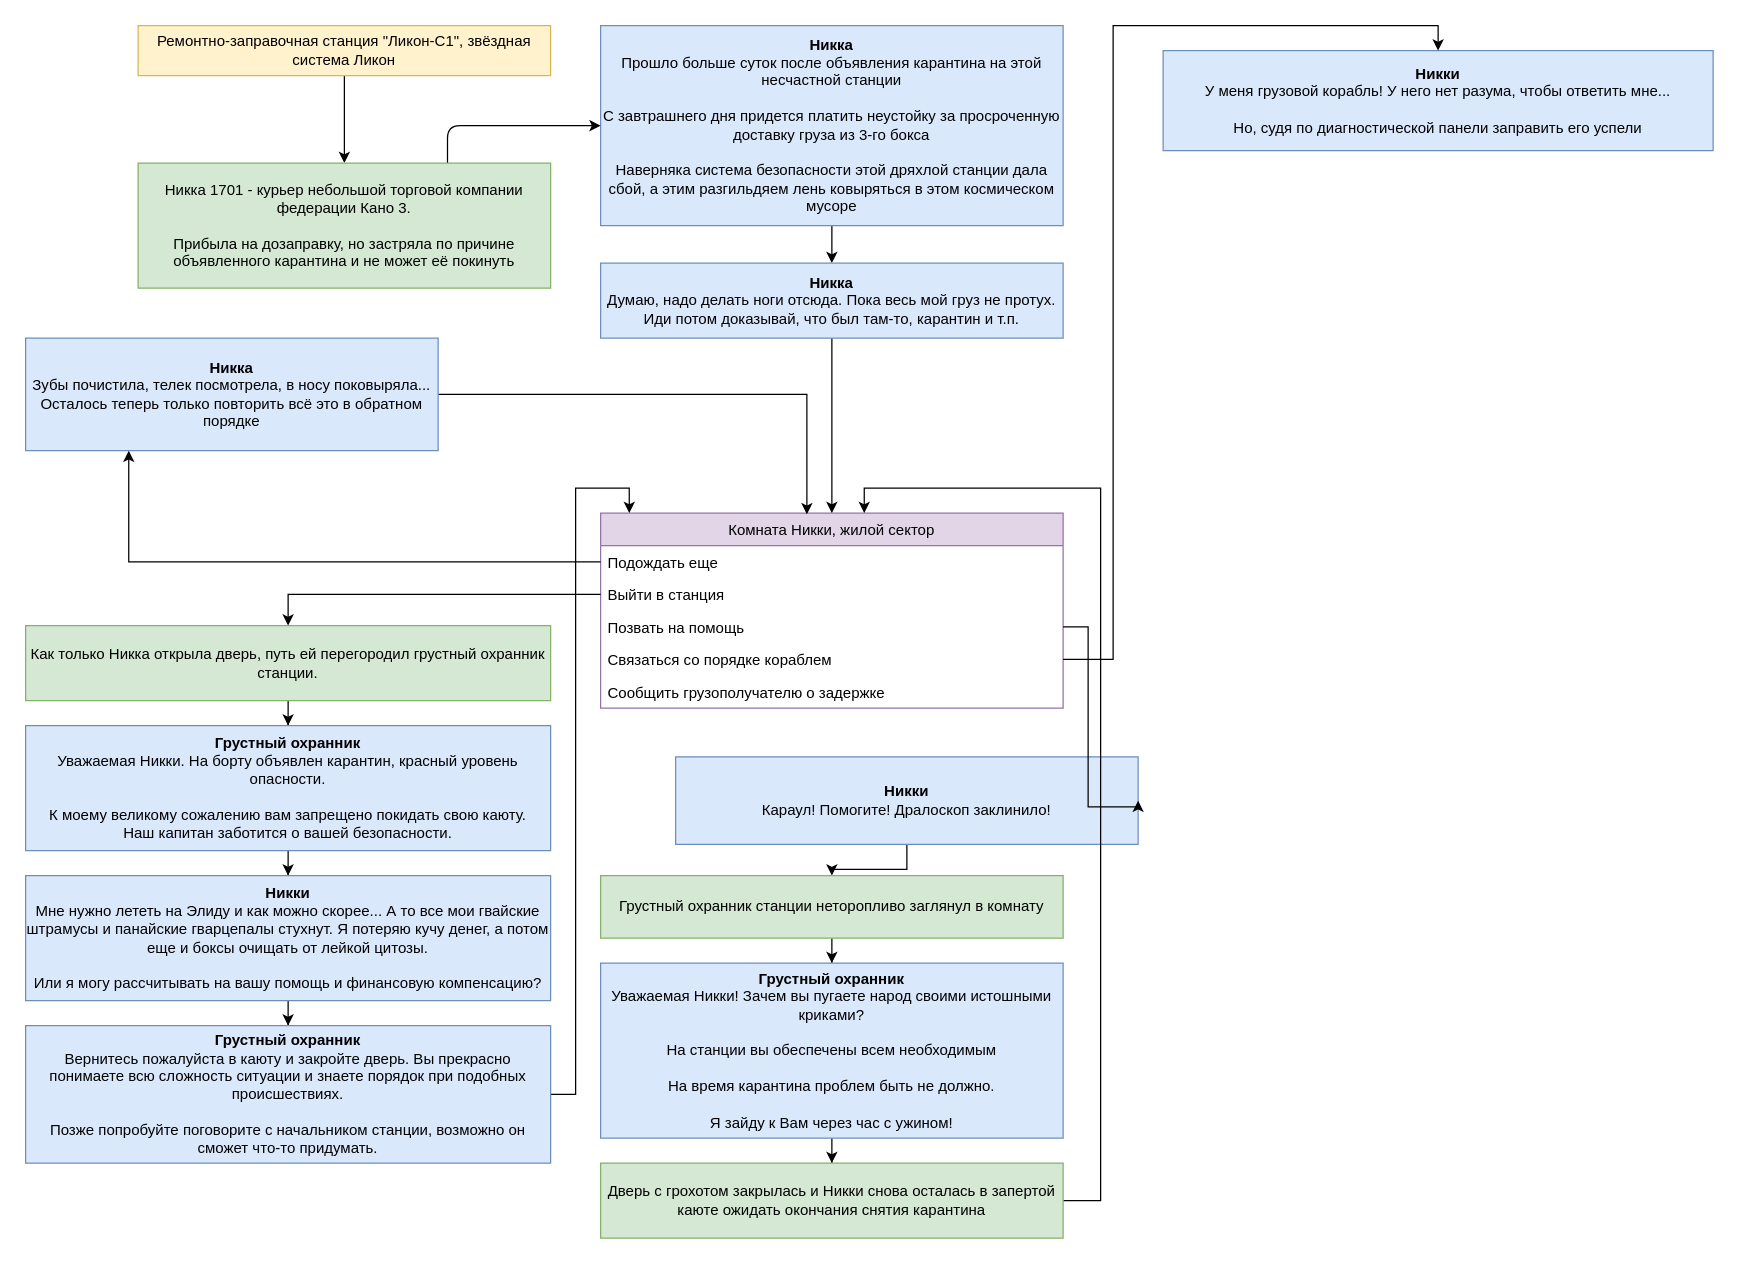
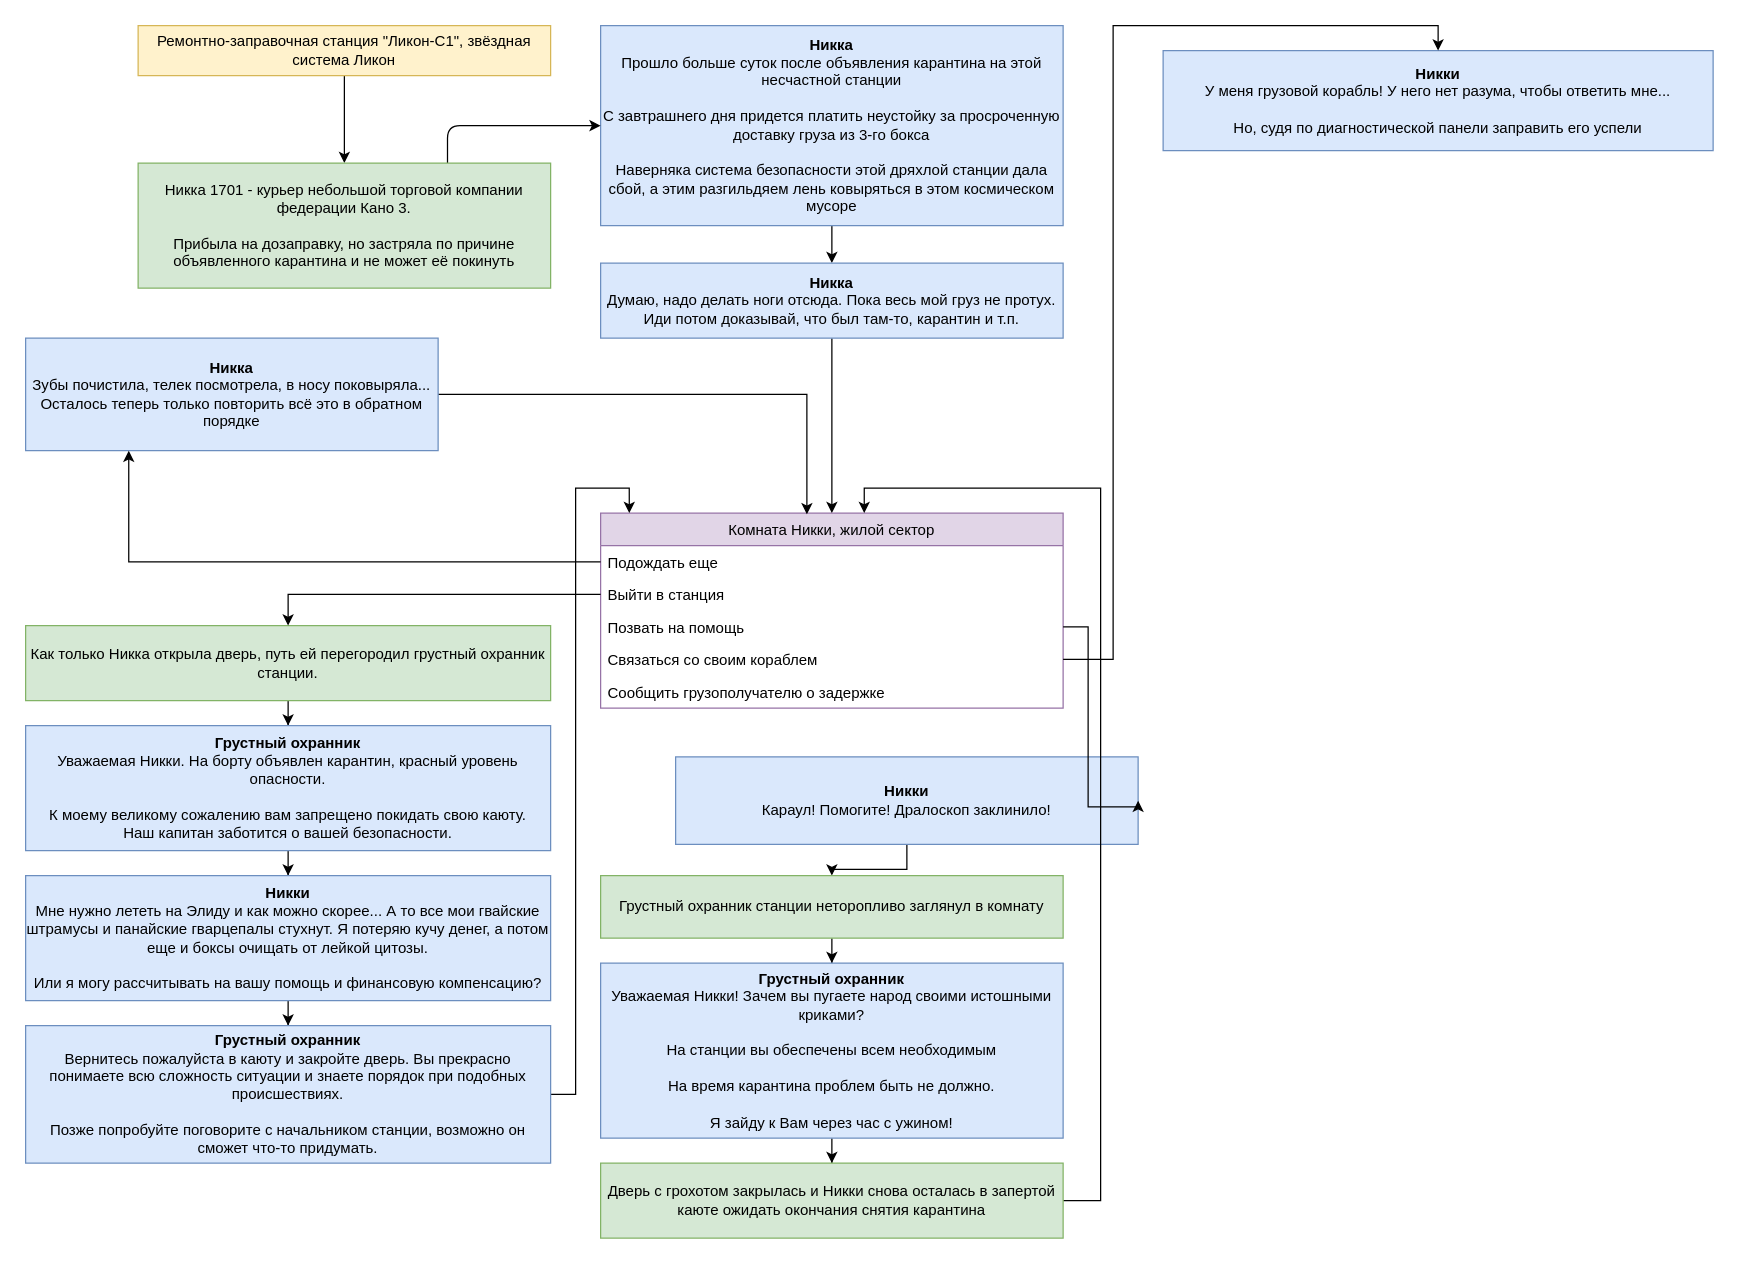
- <mxCell id="6" value="Связаться со порядке кораблем" style="text;align=left;verticalAlign=top;spacingLeft=4;spacingRight=4;overflow=hidden;rotatable=0;points=[[0,0.5],[1,0.5]];portConstraint=eastwest;" parent="2" vertex="1"><mxGeometry y="104" width="370" height="26" as="geometry" /></mxCell>
+ <mxCell id="6" value="Связаться со своим кораблем" style="text;align=left;verticalAlign=top;spacingLeft=4;spacingRight=4;overflow=hidden;rotatable=0;points=[[0,0.5],[1,0.5]];portConstraint=eastwest;" parent="2" vertex="1"><mxGeometry y="104" width="370" height="26" as="geometry" /></mxCell>
